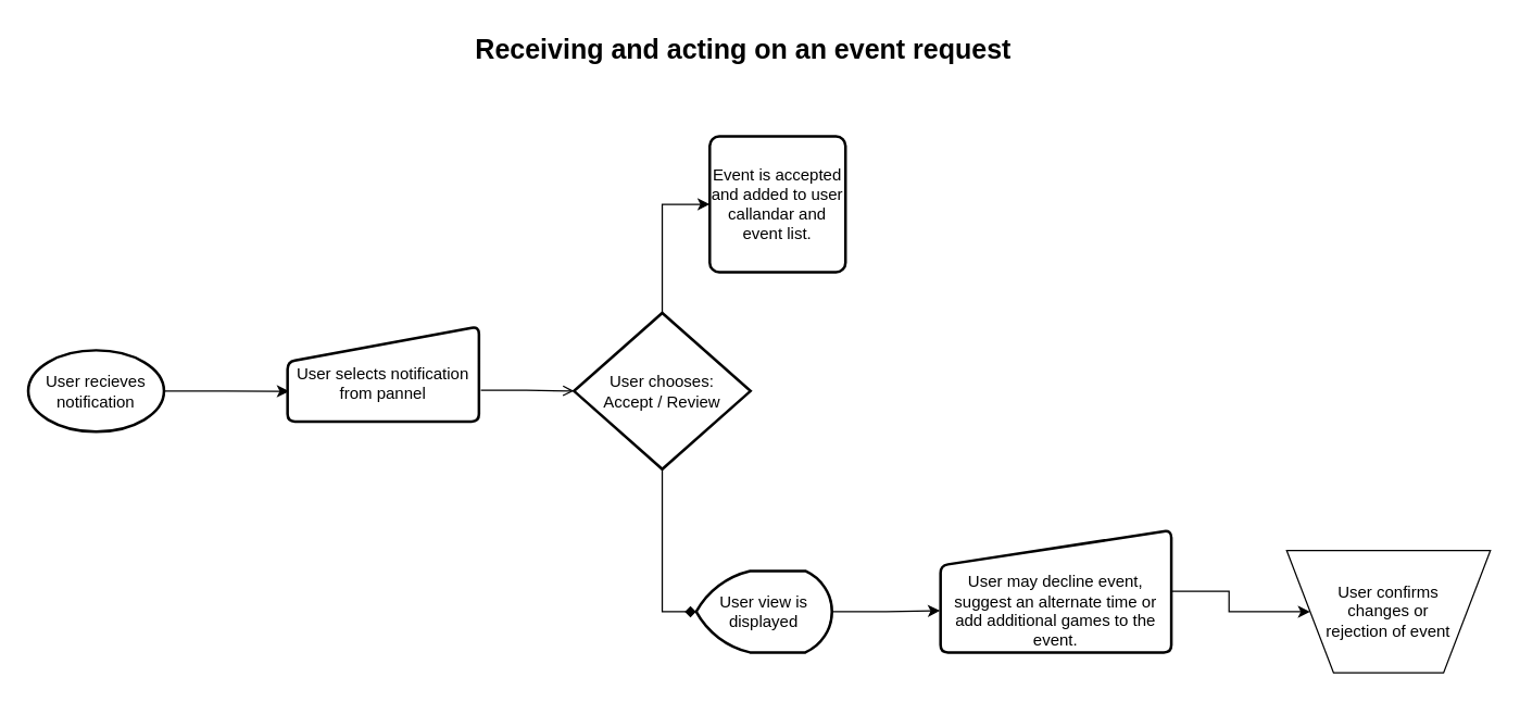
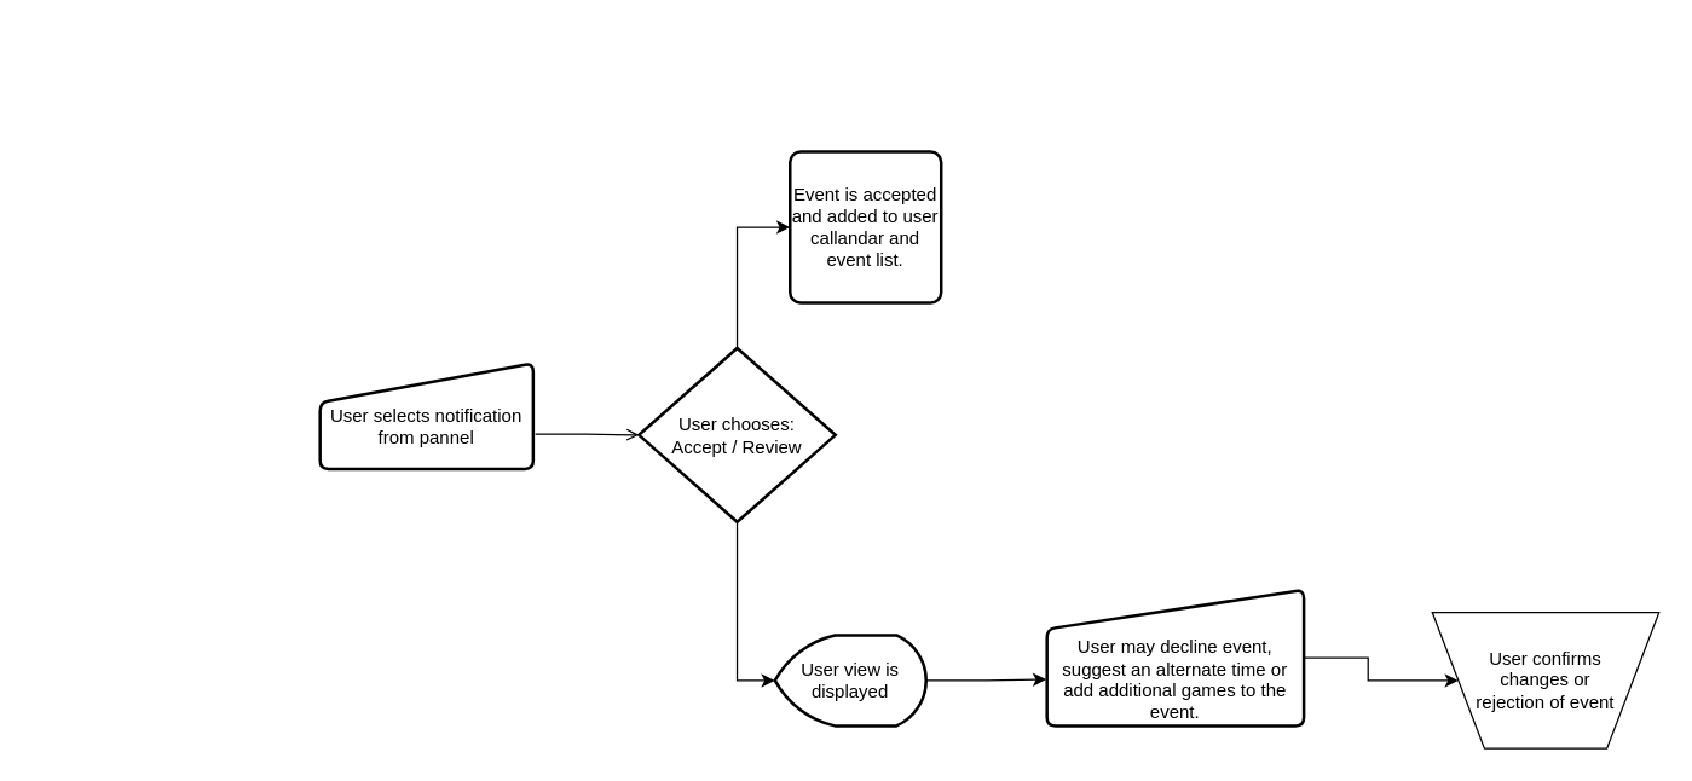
- <mxCell id="15" value="&lt;b&gt;&lt;font style=&quot;font-size: 20px;&quot;&gt;Receiving and acting on an event request&lt;br&gt;&lt;/font&gt;&lt;/b&gt;" style="text;html=1;strokeColor=none;fillColor=none;align=center;verticalAlign=middle;whiteSpace=wrap;rounded=0;" parent="1" vertex="1"><mxGeometry x="322" y="20" width="450" height="30" as="geometry" /></mxCell>
- <mxCell id="3" value="User recieves notification" style="strokeWidth=2;html=1;shape=mxgraph.flowchart.start_1;whiteSpace=wrap;" parent="1" vertex="1"><mxGeometry x="20" y="257.5" width="100" height="60" as="geometry" /></mxCell>
- <mxCell id="2" style="edgeStyle=orthogonalEdgeStyle;rounded=0;orthogonalLoop=1;jettySize=auto;html=1;exitX=1;exitY=0.5;exitDx=0;exitDy=0;exitPerimeter=0;entryX=0.008;entryY=0.681;entryDx=0;entryDy=0;fontSize=20;entryPerimeter=0;" parent="1" source="3" target="5" edge="1"><mxGeometry relative="1" as="geometry" /></mxCell>
- <mxCell id="7" style="edgeStyle=orthogonalEdgeStyle;rounded=0;orthogonalLoop=1;jettySize=auto;html=1;exitX=0.5;exitY=1;exitDx=0;exitDy=0;exitPerimeter=0;entryX=0;entryY=0.5;entryDx=0;entryDy=0;entryPerimeter=0;endArrow=diamond;" parent="1" source="8" target="11" edge="1"><mxGeometry relative="1" as="geometry" /></mxCell>
+ <mxCell id="7" style="edgeStyle=orthogonalEdgeStyle;rounded=0;orthogonalLoop=1;jettySize=auto;html=1;exitX=0.5;exitY=1;exitDx=0;exitDy=0;exitPerimeter=0;entryX=0;entryY=0.5;entryDx=0;entryDy=0;entryPerimeter=0;" parent="1" source="8" target="11" edge="1"><mxGeometry relative="1" as="geometry" /></mxCell>
